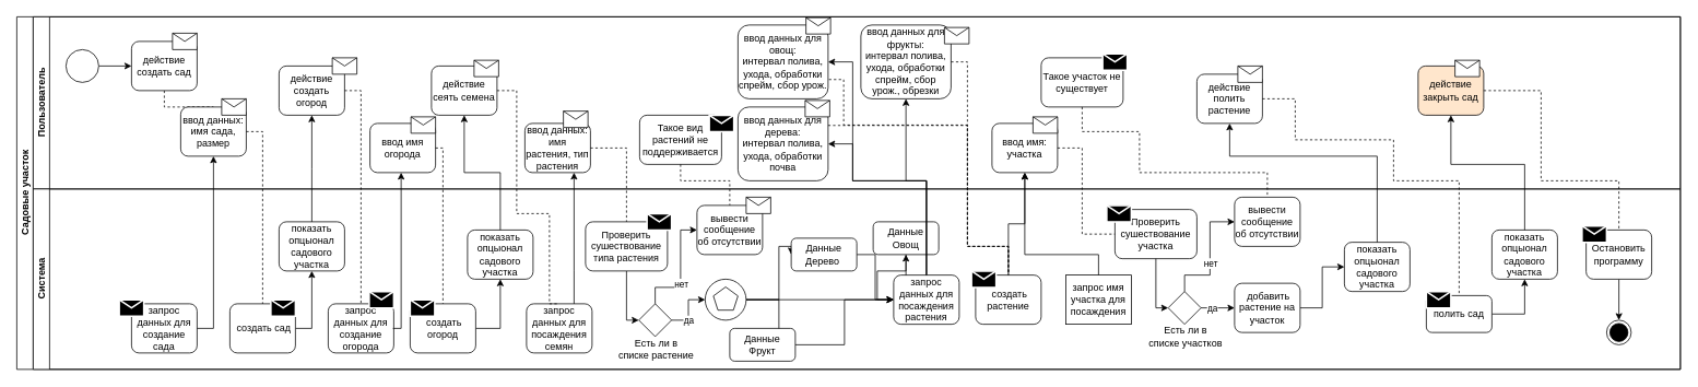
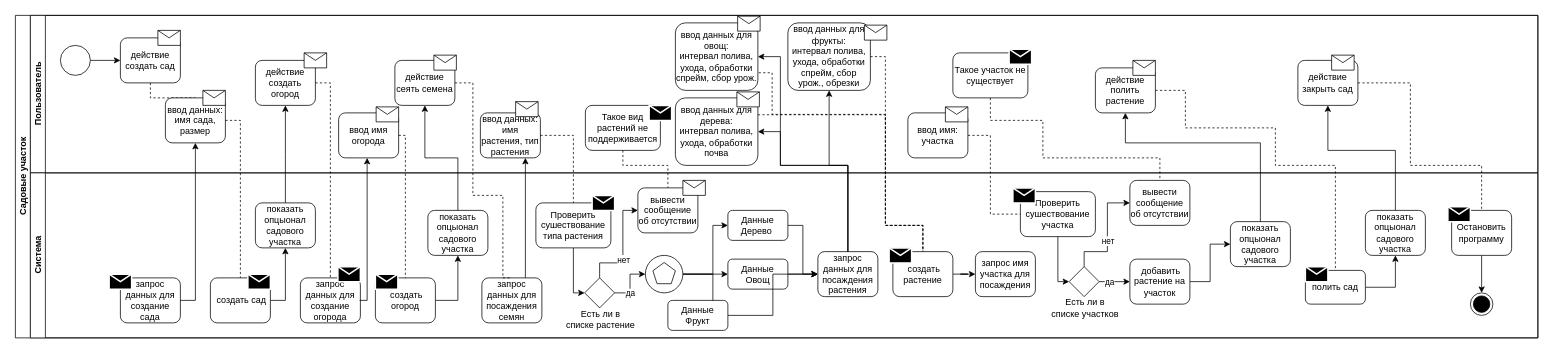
- <mxCell id="12" value="действие закрыть сад" style="rounded=1;whiteSpace=wrap;html=1;fontFamily=Helvetica;fontSize=12;fontColor=#000000;align=center;fillColor=#ffe6cc;" parent="4" vertex="1"><mxGeometry x="1690" y="60" width="80" height="60" as="geometry" /></mxCell>
+ <mxCell id="12" value="действие закрыть сад" style="rounded=1;whiteSpace=wrap;html=1;fontFamily=Helvetica;fontSize=12;fontColor=#000000;align=center;" parent="4" vertex="1"><mxGeometry x="1690" y="60" width="80" height="60" as="geometry" /></mxCell>
- <mxCell id="68" style="edgeStyle=orthogonalEdgeStyle;rounded=0;orthogonalLoop=1;jettySize=auto;html=1;startArrow=none;startFill=0;endArrow=classic;endFill=1;" parent="35" source="69" target="19" edge="1"><mxGeometry relative="1" as="geometry" /></mxCell>
+ <mxCell id="68" style="edgeStyle=orthogonalEdgeStyle;rounded=0;orthogonalLoop=1;jettySize=auto;html=1;entryX=0;entryY=0.5;entryDx=0;entryDy=0;startArrow=none;startFill=0;endArrow=classic;endFill=1;" parent="35" source="69" target="70" edge="1"><mxGeometry relative="1" as="geometry" /></mxCell>
- <mxCell id="64" value="Данные&lt;br&gt;Овощ" style="rounded=1;whiteSpace=wrap;html=1;fontFamily=Helvetica;fontSize=12;fontColor=#000000;align=center;" parent="35" vertex="1"><mxGeometry x="1025" y="40" width="80" height="40" as="geometry" /></mxCell>
+ <mxCell id="64" value="Данные&lt;br&gt;Овощ" style="rounded=1;whiteSpace=wrap;html=1;fontFamily=Helvetica;fontSize=12;fontColor=#000000;align=center;" parent="35" vertex="1"><mxGeometry x="930" y="115" width="80" height="40" as="geometry" /></mxCell>
- <mxCell id="62" value="Данные&lt;br&gt;Дерево&amp;nbsp;" style="rounded=1;whiteSpace=wrap;html=1;fontFamily=Helvetica;fontSize=12;fontColor=#000000;align=center;" parent="35" vertex="1"><mxGeometry x="925" y="60" width="80" height="40" as="geometry" /></mxCell>
+ <mxCell id="62" value="Данные&lt;br&gt;Дерево&amp;nbsp;" style="rounded=1;whiteSpace=wrap;html=1;fontFamily=Helvetica;fontSize=12;fontColor=#000000;align=center;" parent="35" vertex="1"><mxGeometry x="930" y="50" width="80" height="40" as="geometry" /></mxCell>
- <mxCell id="108" style="edgeStyle=orthogonalEdgeStyle;rounded=0;orthogonalLoop=1;jettySize=auto;html=1;startArrow=none;startFill=0;endArrow=classic;endFill=1;entryX=0.5;entryY=1;entryDx=0;entryDy=0;" parent="2" source="70" target="19" edge="1"><mxGeometry relative="1" as="geometry"><mxPoint x="1290" y="240" as="targetPoint" /><Array as="points"><mxPoint x="1320" y="290" /><mxPoint x="1230" y="290" /></Array></mxGeometry></mxCell>
- <mxCell id="70" value="запрос имя участка для посаждения" style="whiteSpace=wrap;html=1;fontFamily=Helvetica;fontSize=12;fontColor=#000000;align=center;rounded=0;" parent="35" vertex="1"><mxGeometry x="1260" y="105" width="80" height="60" as="geometry" /></mxCell>
+ <mxCell id="70" value="запрос имя участка для посаждения" style="rounded=1;whiteSpace=wrap;html=1;fontFamily=Helvetica;fontSize=12;fontColor=#000000;align=center;" parent="35" vertex="1"><mxGeometry x="1260" y="105" width="80" height="60" as="geometry" /></mxCell>
